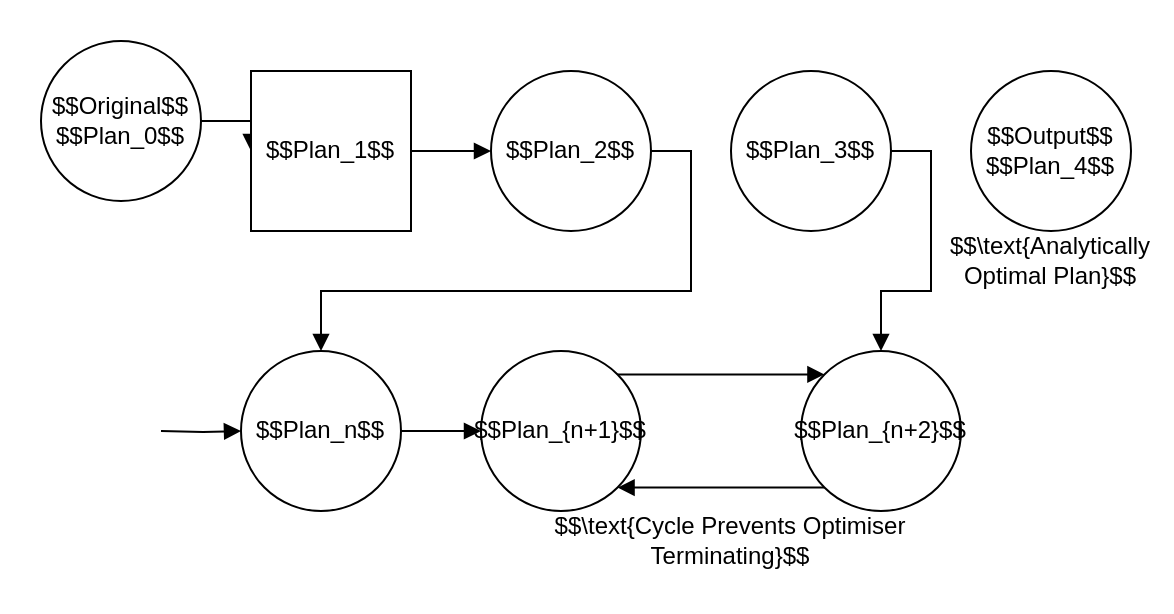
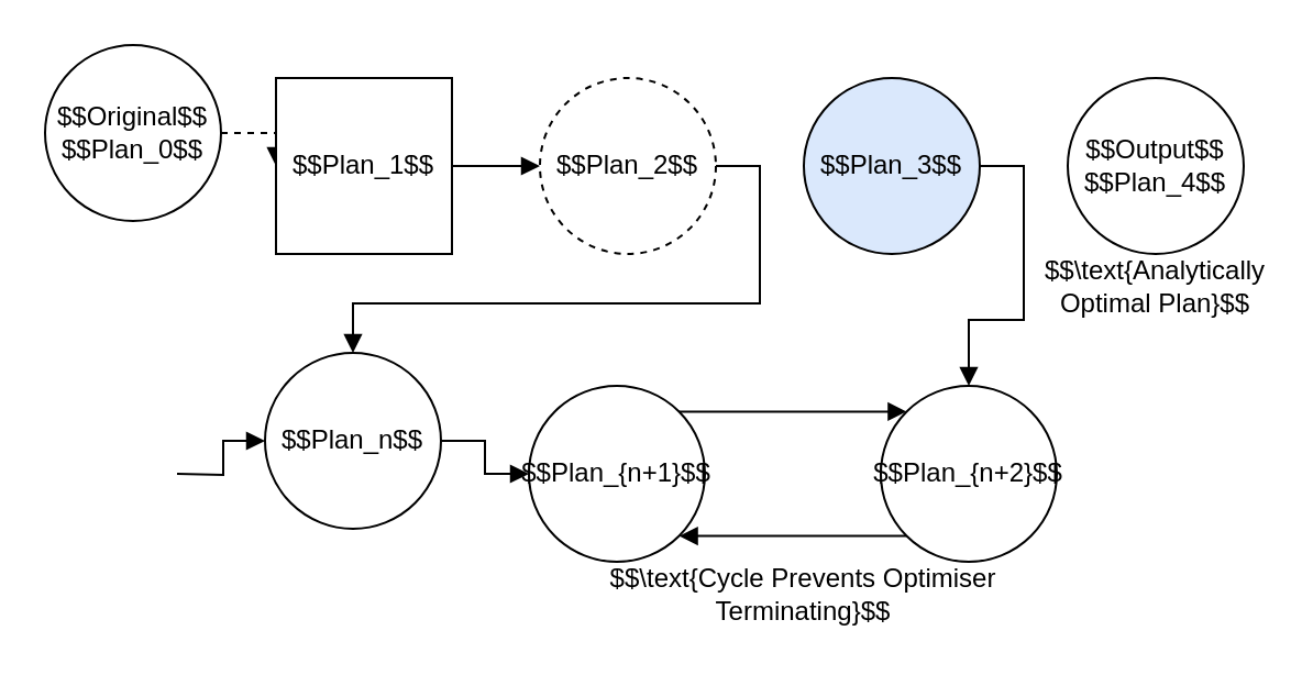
- <mxCell id="2" style="edgeStyle=orthogonalEdgeStyle;rounded=0;orthogonalLoop=1;jettySize=auto;html=1;exitX=1;exitY=0.5;exitDx=0;exitDy=0;entryX=0;entryY=0.5;entryDx=0;entryDy=0;endArrow=block;endFill=1;" edge="1" parent="1" source="3" target="5"><mxGeometry relative="1" as="geometry" /></mxCell>
+ <mxCell id="2" style="edgeStyle=orthogonalEdgeStyle;rounded=0;orthogonalLoop=1;jettySize=auto;html=1;exitX=1;exitY=0.5;exitDx=0;exitDy=0;entryX=0;entryY=0.5;entryDx=0;entryDy=0;endArrow=block;endFill=1;dashed=1;" edge="1" parent="1" source="3" target="5"><mxGeometry relative="1" as="geometry" /></mxCell>
- <mxCell id="10" value="$$Plan_2$$" style="ellipse;whiteSpace=wrap;html=1;aspect=fixed;" vertex="1" parent="1"><mxGeometry x="245" y="35" width="80" height="80" as="geometry" /></mxCell>
+ <mxCell id="10" value="$$Plan_2$$" style="ellipse;whiteSpace=wrap;html=1;aspect=fixed;dashed=1;" vertex="1" parent="1"><mxGeometry x="245" y="35" width="80" height="80" as="geometry" /></mxCell>
- <mxCell id="8" value="$$Plan_3$$" style="ellipse;whiteSpace=wrap;html=1;aspect=fixed;" vertex="1" parent="1"><mxGeometry x="365" y="35" width="80" height="80" as="geometry" /></mxCell>
+ <mxCell id="8" value="$$Plan_3$$" style="ellipse;whiteSpace=wrap;html=1;aspect=fixed;fillColor=#dae8fc;" vertex="1" parent="1"><mxGeometry x="365" y="35" width="80" height="80" as="geometry" /></mxCell>
- <mxCell id="14" value="$$Plan_n$$" style="ellipse;whiteSpace=wrap;html=1;aspect=fixed;" vertex="1" parent="1"><mxGeometry x="120" y="175" width="80" height="80" as="geometry" /></mxCell>
+ <mxCell id="14" value="$$Plan_n$$" style="ellipse;whiteSpace=wrap;html=1;aspect=fixed;" vertex="1" parent="1"><mxGeometry x="120" y="160" width="80" height="80" as="geometry" /></mxCell>
